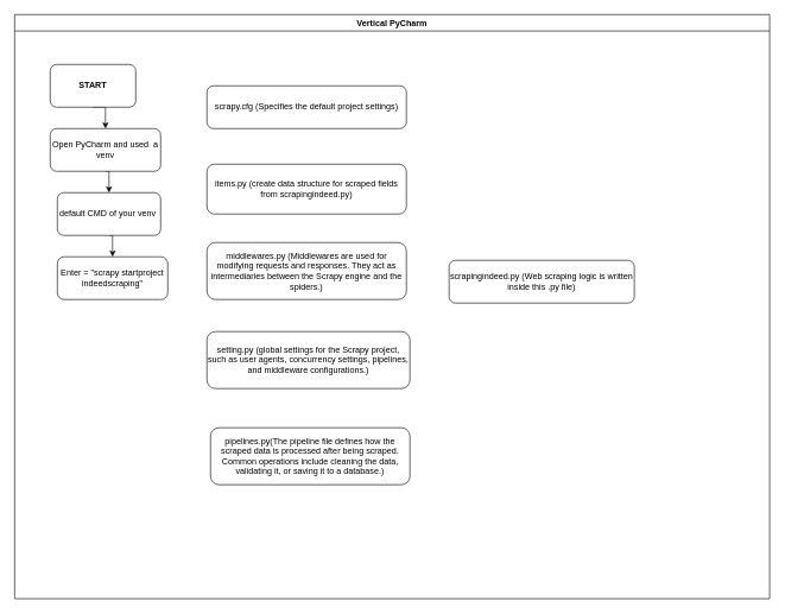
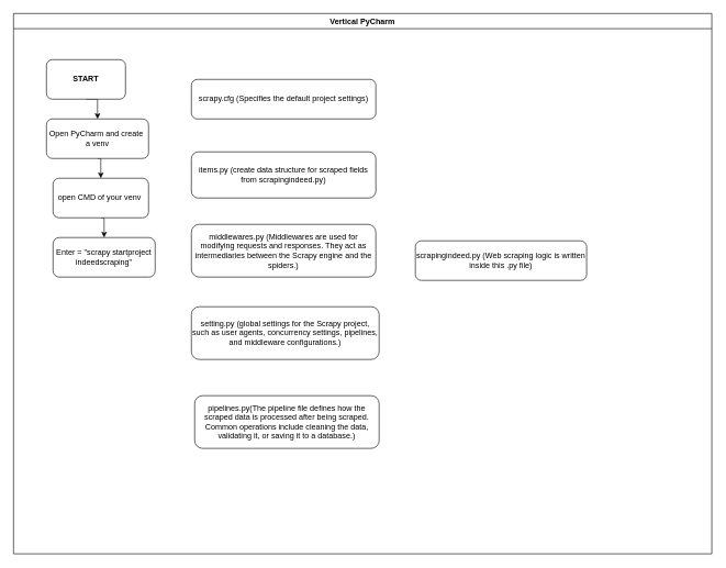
- <mxCell id="7" value="Open PyCharm and used&amp;nbsp; a venv" style="rounded=1;whiteSpace=wrap;html=1;" parent="3" vertex="1"><mxGeometry x="50" y="160" width="155" height="60" as="geometry" /></mxCell>
+ <mxCell id="7" value="Open PyCharm and create&amp;nbsp; a venv" style="rounded=1;whiteSpace=wrap;html=1;" parent="3" vertex="1"><mxGeometry x="50" y="160" width="155" height="60" as="geometry" /></mxCell>
- <mxCell id="9" value="default CMD of your venv&amp;nbsp;" style="rounded=1;whiteSpace=wrap;html=1;" parent="3" vertex="1"><mxGeometry x="60" y="250" width="145" height="60" as="geometry" /></mxCell>
+ <mxCell id="9" value="open CMD of your venv&amp;nbsp;" style="rounded=1;whiteSpace=wrap;html=1;" parent="3" vertex="1"><mxGeometry x="60" y="250" width="145" height="60" as="geometry" /></mxCell>
